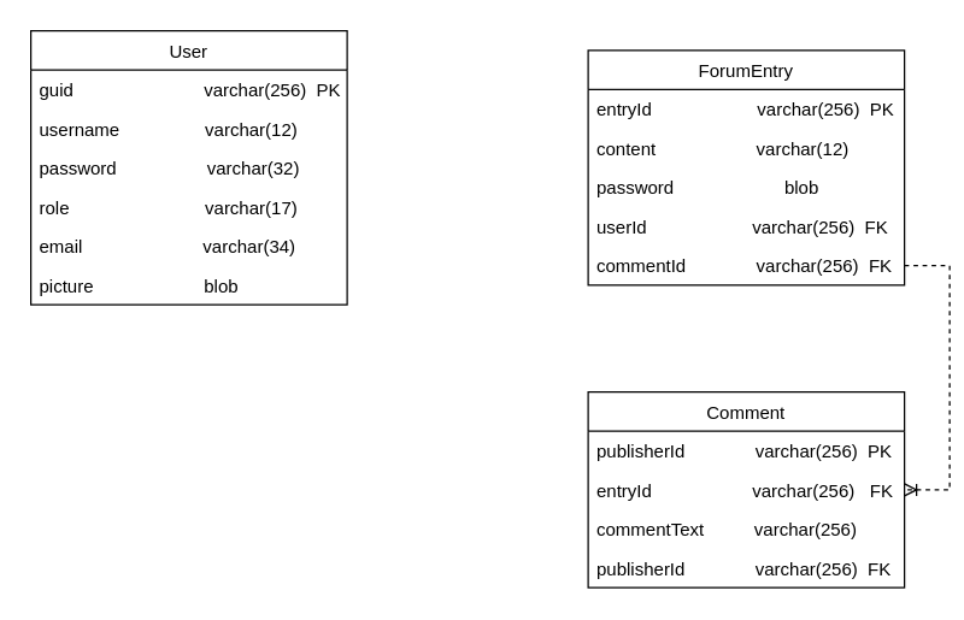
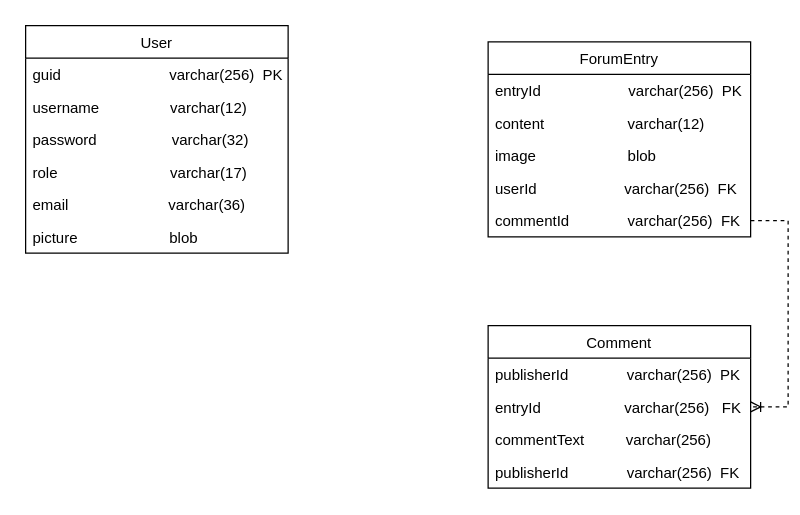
- <mxCell id="12" value="password                      blob" style="text;strokeColor=none;fillColor=none;align=left;verticalAlign=top;spacingLeft=4;spacingRight=4;overflow=hidden;rotatable=0;points=[[0,0.5],[1,0.5]];portConstraint=eastwest;" vertex="1" parent="9"><mxGeometry y="78" width="210" height="26" as="geometry" /></mxCell>
+ <mxCell id="12" value="image                      blob" style="text;strokeColor=none;fillColor=none;align=left;verticalAlign=top;spacingLeft=4;spacingRight=4;overflow=hidden;rotatable=0;points=[[0,0.5],[1,0.5]];portConstraint=eastwest;" vertex="1" parent="9"><mxGeometry y="78" width="210" height="26" as="geometry" /></mxCell>
- <mxCell id="7" value="email                        varchar(34)" style="text;strokeColor=none;fillColor=none;align=left;verticalAlign=top;spacingLeft=4;spacingRight=4;overflow=hidden;rotatable=0;points=[[0,0.5],[1,0.5]];portConstraint=eastwest;" vertex="1" parent="2"><mxGeometry y="130" width="210" height="26" as="geometry" /></mxCell>
+ <mxCell id="7" value="email                        varchar(36)" style="text;strokeColor=none;fillColor=none;align=left;verticalAlign=top;spacingLeft=4;spacingRight=4;overflow=hidden;rotatable=0;points=[[0,0.5],[1,0.5]];portConstraint=eastwest;" vertex="1" parent="2"><mxGeometry y="130" width="210" height="26" as="geometry" /></mxCell>
